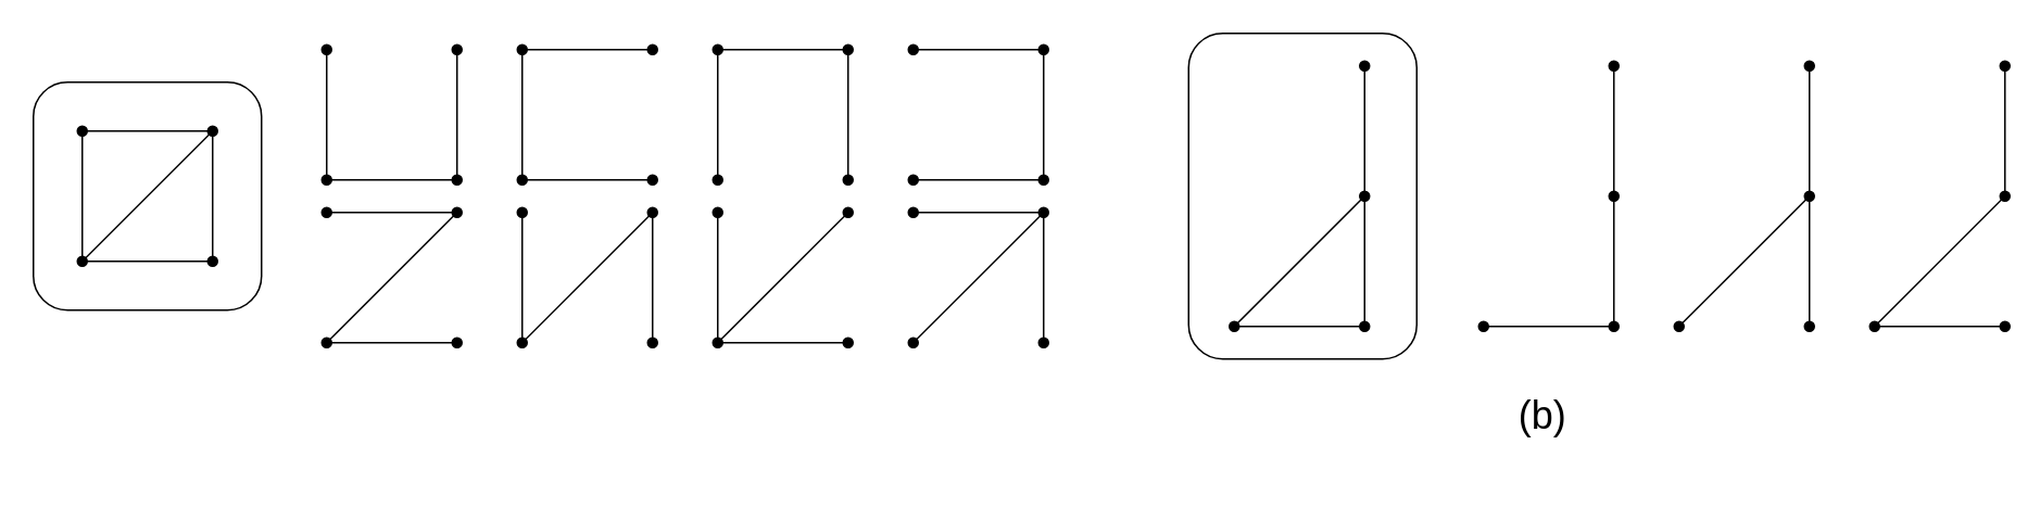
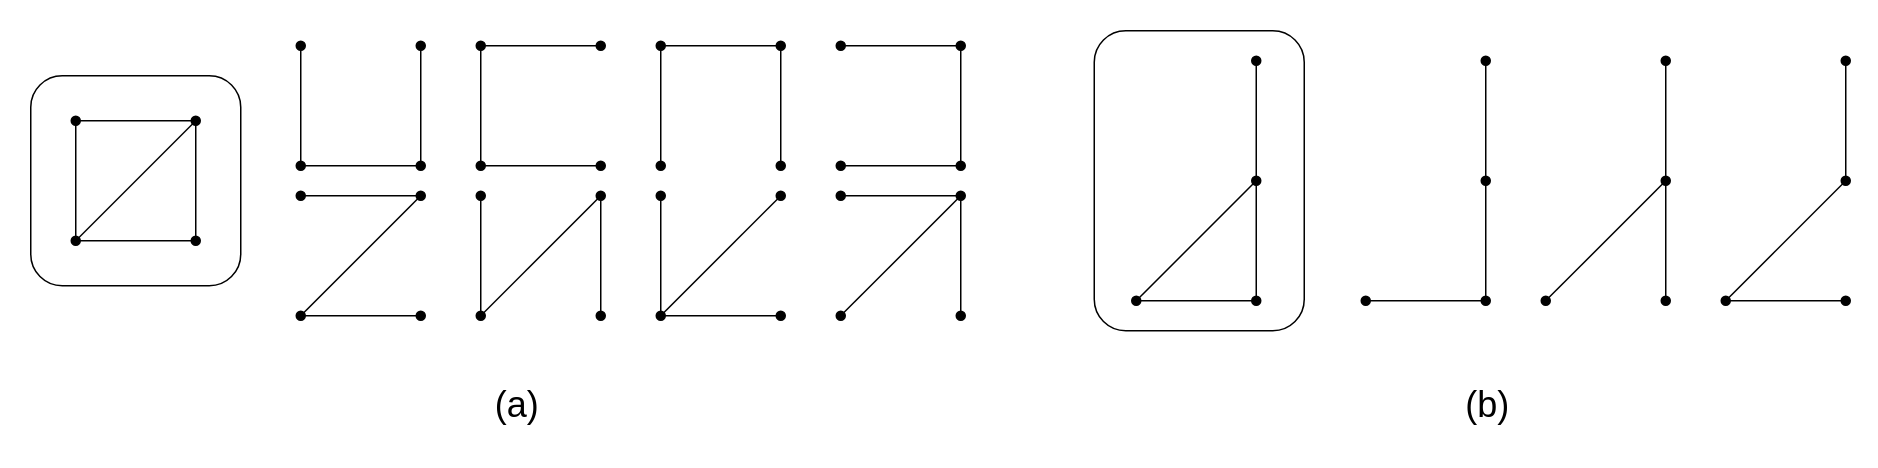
- <mxCell id="61" value="&lt;font style=&quot;font-size: 24px;&quot;&gt;(b)&lt;/font&gt;" style="text;html=1;align=center;verticalAlign=middle;resizable=0;points=[];autosize=1;strokeColor=none;fillColor=none;" vertex="1" parent="1"><mxGeometry x="921" y="235" width="50" height="40" as="geometry" /></mxCell>
+ <mxCell id="61" value="&lt;font style=&quot;font-size: 24px;&quot;&gt;(b)&lt;/font&gt;" style="text;html=1;align=center;verticalAlign=middle;resizable=0;points=[];autosize=1;strokeColor=none;fillColor=none;" vertex="1" parent="1"><mxGeometry x="966" y="250" width="50" height="40" as="geometry" /></mxCell>
+ <mxCell id="60" value="&lt;font style=&quot;font-size: 24px;&quot;&gt;(a)&lt;/font&gt;" style="text;html=1;align=center;verticalAlign=middle;resizable=0;points=[];autosize=1;strokeColor=none;fillColor=none;" vertex="1" parent="1"><mxGeometry x="319" y="250" width="50" height="40" as="geometry" /></mxCell>
